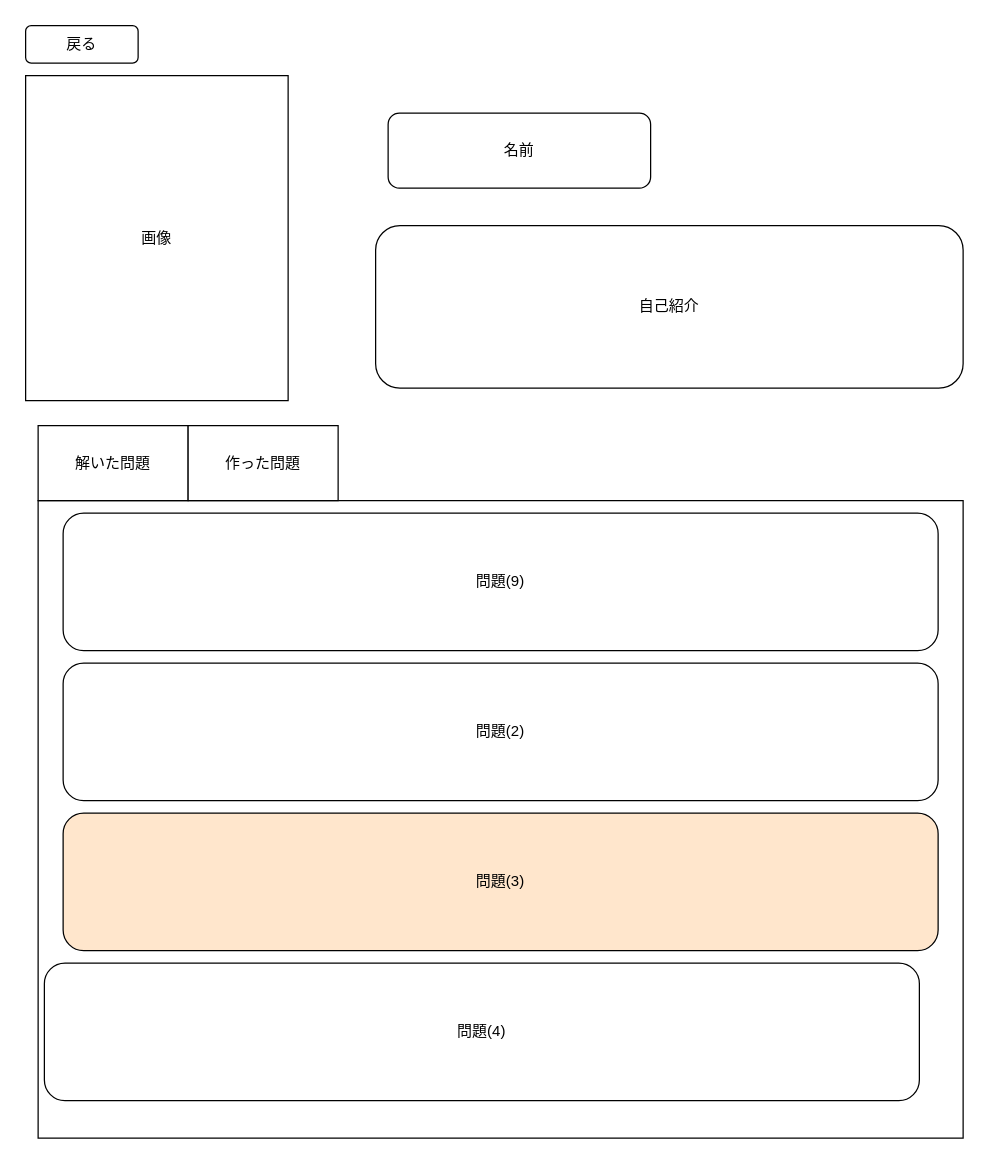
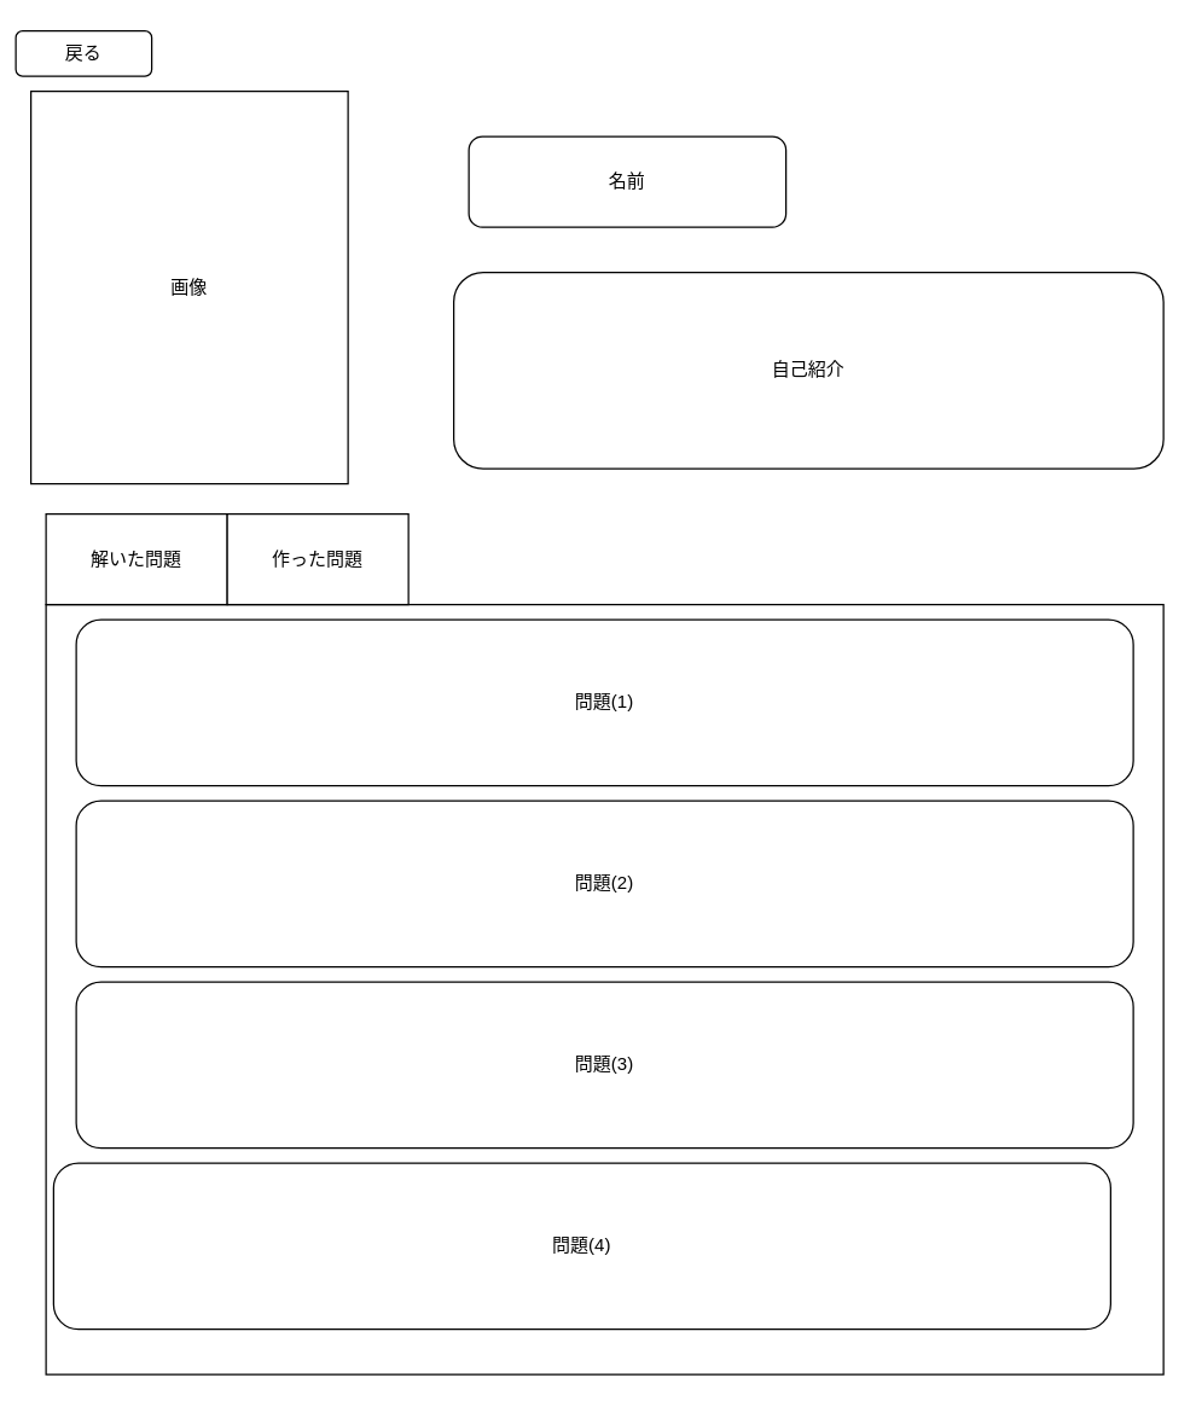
- <mxCell id="8" value="戻る" style="rounded=1;whiteSpace=wrap;html=1;" vertex="1" parent="1"><mxGeometry x="20" y="20" width="90" height="30" as="geometry" /></mxCell>
+ <mxCell id="8" value="戻る" style="rounded=1;whiteSpace=wrap;html=1;" vertex="1" parent="1"><mxGeometry x="10" y="20" width="90" height="30" as="geometry" /></mxCell>
- <mxCell id="9" value="問題(9)" style="rounded=1;whiteSpace=wrap;html=1;" vertex="1" parent="1"><mxGeometry x="50" y="410" width="700" height="110" as="geometry" /></mxCell>
+ <mxCell id="9" value="問題(1)" style="rounded=1;whiteSpace=wrap;html=1;" vertex="1" parent="1"><mxGeometry x="50" y="410" width="700" height="110" as="geometry" /></mxCell>
- <mxCell id="11" value="問題(3)" style="rounded=1;whiteSpace=wrap;html=1;fillColor=#ffe6cc;" vertex="1" parent="1"><mxGeometry x="50" y="650" width="700" height="110" as="geometry" /></mxCell>
+ <mxCell id="11" value="問題(3)" style="rounded=1;whiteSpace=wrap;html=1;" vertex="1" parent="1"><mxGeometry x="50" y="650" width="700" height="110" as="geometry" /></mxCell>
